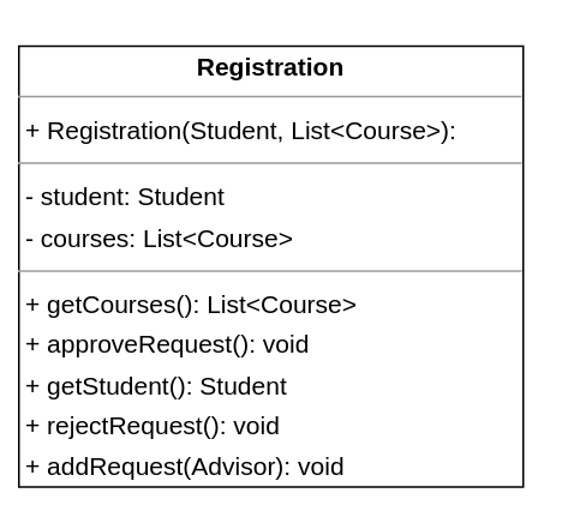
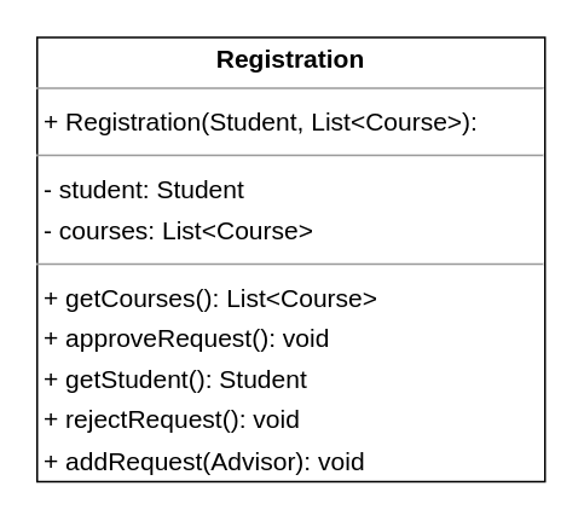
- <mxCell id="2" value="&lt;p style=&quot;margin:0px;margin-top:4px;text-align:center;&quot;&gt;&lt;b&gt;Registration&lt;/b&gt;&lt;/p&gt;&lt;hr size=&quot;1&quot;/&gt;&lt;p style=&quot;margin:0 0 0 4px;line-height:1.6;&quot;&gt;+ Registration(Student, List&amp;lt;Course&amp;gt;): &lt;/p&gt;&lt;hr size=&quot;1&quot;/&gt;&lt;p style=&quot;margin:0 0 0 4px;line-height:1.6;&quot;&gt;- student: Student&lt;br/&gt;- courses: List&amp;lt;Course&amp;gt;&lt;/p&gt;&lt;hr size=&quot;1&quot;/&gt;&lt;p style=&quot;margin:0 0 0 4px;line-height:1.6;&quot;&gt;+ getCourses(): List&amp;lt;Course&amp;gt;&lt;br/&gt;+ approveRequest(): void&lt;br/&gt;+ getStudent(): Student&lt;br/&gt;+ rejectRequest(): void&lt;br/&gt;+ addRequest(Advisor): void&lt;/p&gt;" style="verticalAlign=top;align=left;overflow=fill;fontSize=14;fontFamily=Helvetica;html=1;rounded=0;shadow=0;comic=0;labelBackgroundColor=none;strokeWidth=1;" vertex="1" parent="1"><mxGeometry x="10" y="25" width="280" height="245" as="geometry" /></mxCell>
+ <mxCell id="2" value="&lt;p style=&quot;margin:0px;margin-top:4px;text-align:center;&quot;&gt;&lt;b&gt;Registration&lt;/b&gt;&lt;/p&gt;&lt;hr size=&quot;1&quot;/&gt;&lt;p style=&quot;margin:0 0 0 4px;line-height:1.6;&quot;&gt;+ Registration(Student, List&amp;lt;Course&amp;gt;): &lt;/p&gt;&lt;hr size=&quot;1&quot;/&gt;&lt;p style=&quot;margin:0 0 0 4px;line-height:1.6;&quot;&gt;- student: Student&lt;br/&gt;- courses: List&amp;lt;Course&amp;gt;&lt;/p&gt;&lt;hr size=&quot;1&quot;/&gt;&lt;p style=&quot;margin:0 0 0 4px;line-height:1.6;&quot;&gt;+ getCourses(): List&amp;lt;Course&amp;gt;&lt;br/&gt;+ approveRequest(): void&lt;br/&gt;+ getStudent(): Student&lt;br/&gt;+ rejectRequest(): void&lt;br/&gt;+ addRequest(Advisor): void&lt;/p&gt;" style="verticalAlign=top;align=left;overflow=fill;fontSize=14;fontFamily=Helvetica;html=1;rounded=0;shadow=0;comic=0;labelBackgroundColor=none;strokeWidth=1;" vertex="1" parent="1"><mxGeometry x="20" y="20" width="280" height="245" as="geometry" /></mxCell>
